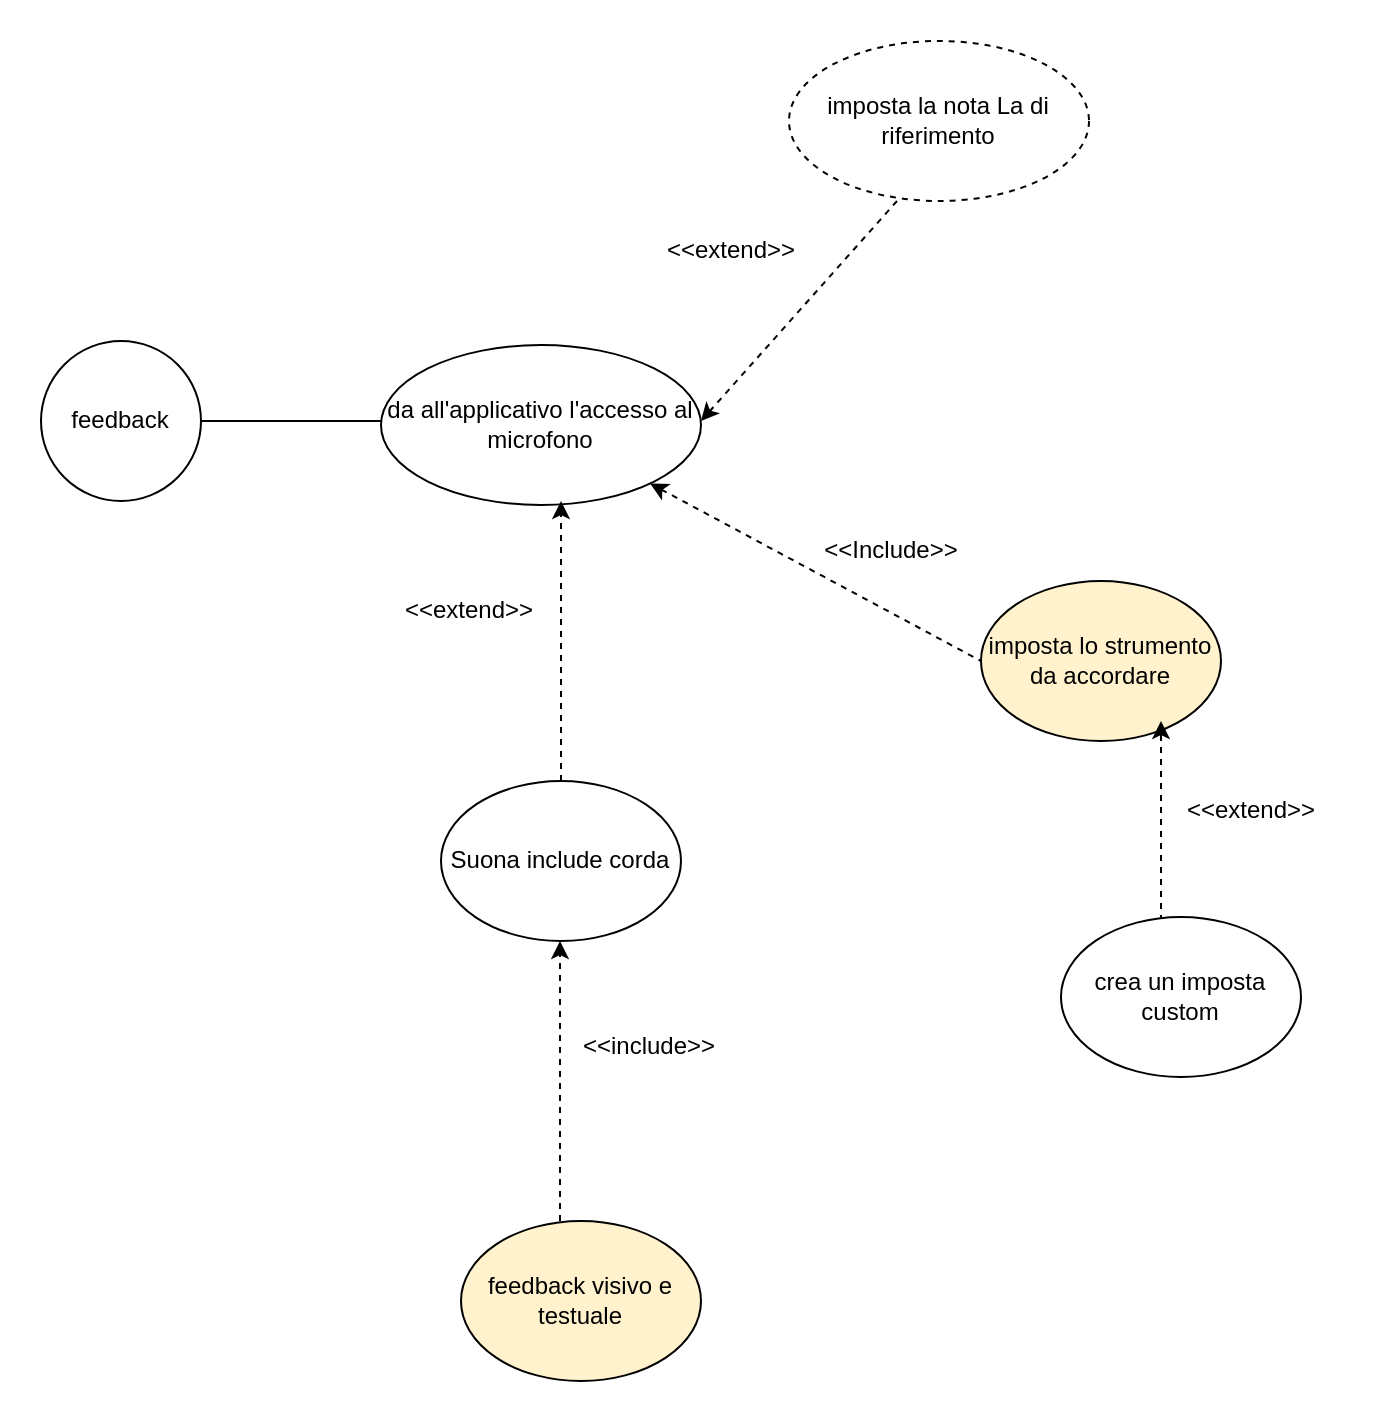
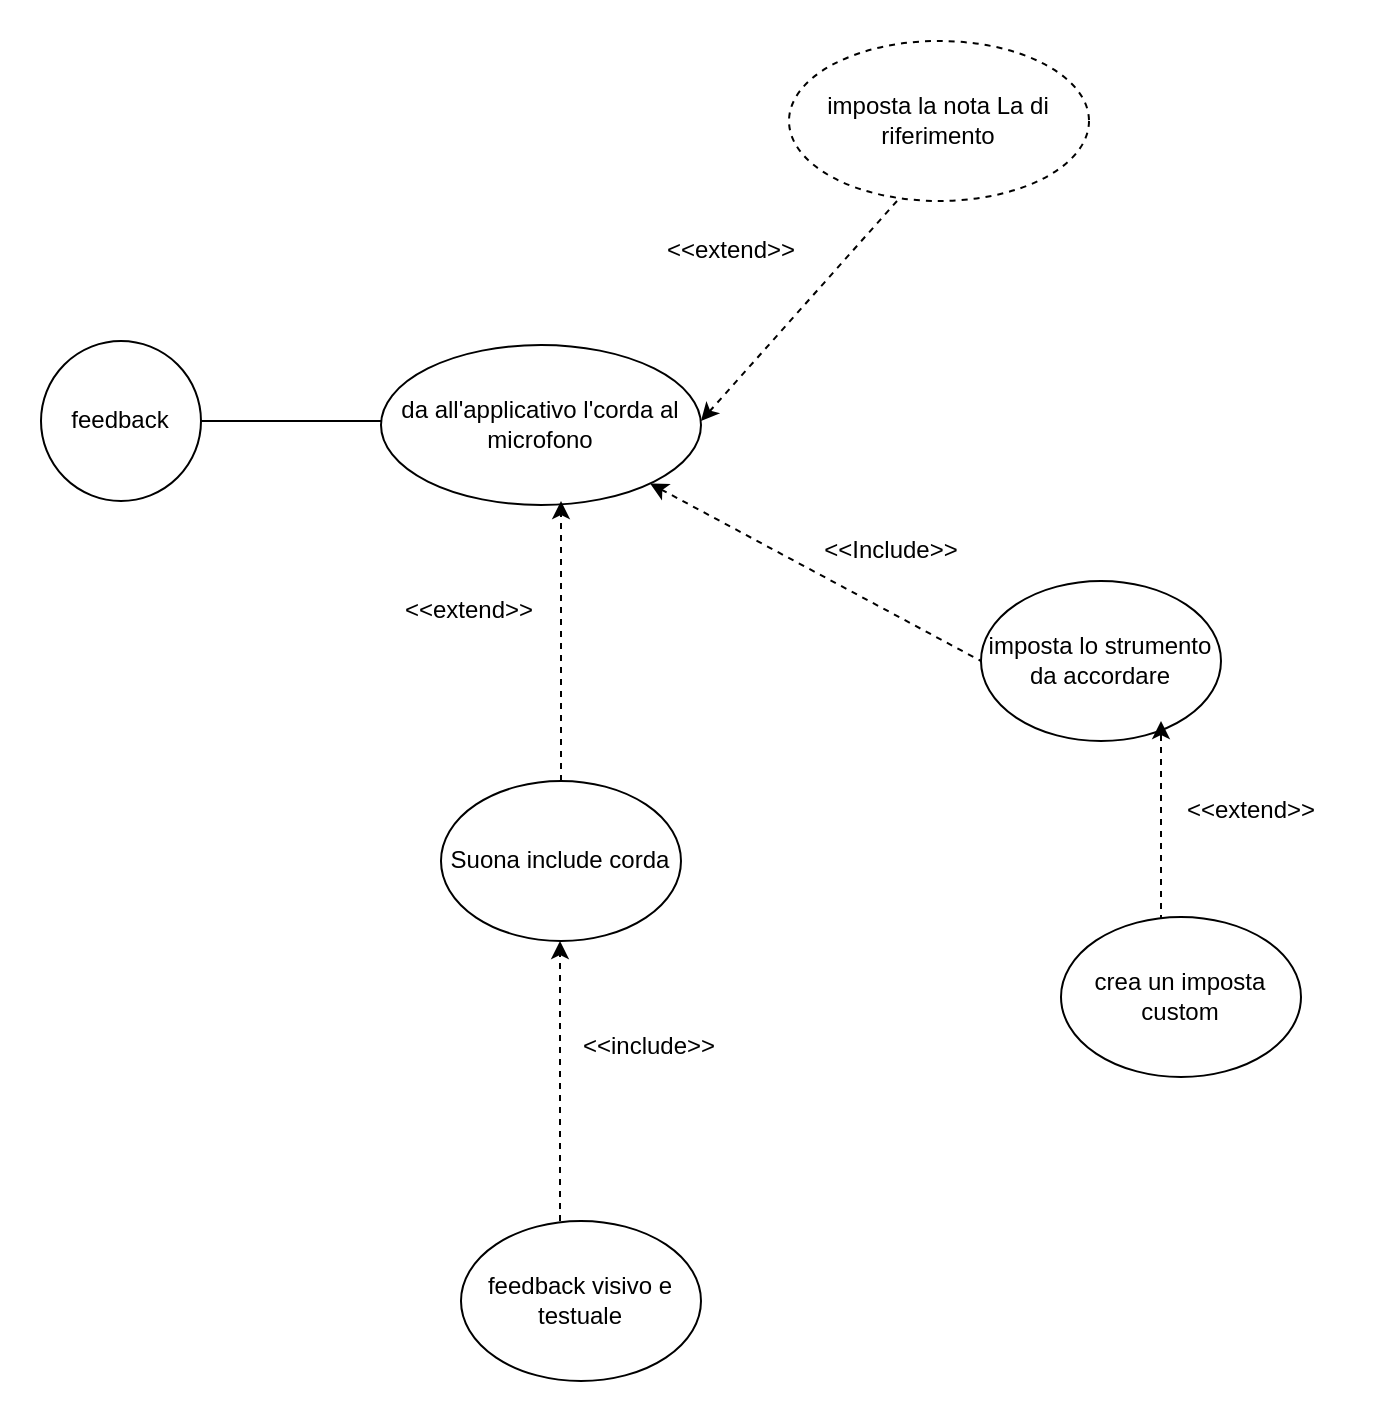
- <mxCell id="4" value="da all'applicativo l'accesso al microfono" style="ellipse;whiteSpace=wrap;html=1;" vertex="1" parent="1"><mxGeometry x="190" y="172" width="160" height="80" as="geometry" /></mxCell>
+ <mxCell id="4" value="da all'applicativo l'corda al microfono" style="ellipse;whiteSpace=wrap;html=1;" vertex="1" parent="1"><mxGeometry x="190" y="172" width="160" height="80" as="geometry" /></mxCell>
- <mxCell id="15" value="imposta lo strumento da accordare" style="ellipse;whiteSpace=wrap;html=1;fillColor=#fff2cc;" vertex="1" parent="1"><mxGeometry x="490" y="290" width="120" height="80" as="geometry" /></mxCell>
+ <mxCell id="15" value="imposta lo strumento da accordare" style="ellipse;whiteSpace=wrap;html=1;" vertex="1" parent="1"><mxGeometry x="490" y="290" width="120" height="80" as="geometry" /></mxCell>
- <mxCell id="8" value="feedback visivo e testuale" style="ellipse;whiteSpace=wrap;html=1;fillColor=#fff2cc;" vertex="1" parent="1"><mxGeometry x="230" y="610" width="120" height="80" as="geometry" /></mxCell>
+ <mxCell id="8" value="feedback visivo e testuale" style="ellipse;whiteSpace=wrap;html=1;" vertex="1" parent="1"><mxGeometry x="230" y="610" width="120" height="80" as="geometry" /></mxCell>
